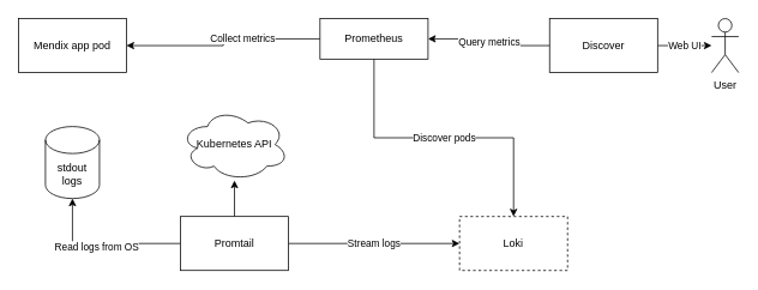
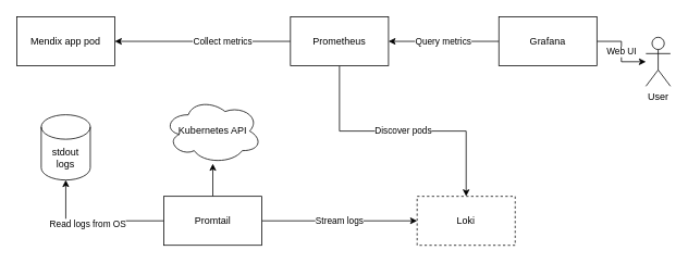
- <mxCell id="7" value="Prometheus" style="rounded=0;whiteSpace=wrap;html=1;" vertex="1" parent="1"><mxGeometry x="355" y="20" width="120" height="45" as="geometry" /></mxCell>
+ <mxCell id="7" value="Prometheus" style="rounded=0;whiteSpace=wrap;html=1;" vertex="1" parent="1"><mxGeometry x="355" y="20" width="120" height="60" as="geometry" /></mxCell>
- <mxCell id="10" value="Discover" style="rounded=0;whiteSpace=wrap;html=1;" vertex="1" parent="1"><mxGeometry x="610" y="20" width="120" height="60" as="geometry" /></mxCell>
+ <mxCell id="10" value="Grafana" style="rounded=0;whiteSpace=wrap;html=1;" vertex="1" parent="1"><mxGeometry x="610" y="20" width="120" height="60" as="geometry" /></mxCell>
- <mxCell id="11" value="User" style="shape=umlActor;verticalLabelPosition=bottom;verticalAlign=top;html=1;outlineConnect=0;" vertex="1" parent="1"><mxGeometry x="790" y="20" width="30" height="60" as="geometry" /></mxCell>
+ <mxCell id="11" value="User" style="shape=umlActor;verticalLabelPosition=bottom;verticalAlign=top;html=1;outlineConnect=0;" vertex="1" parent="1"><mxGeometry x="790" y="45" width="30" height="60" as="geometry" /></mxCell>
